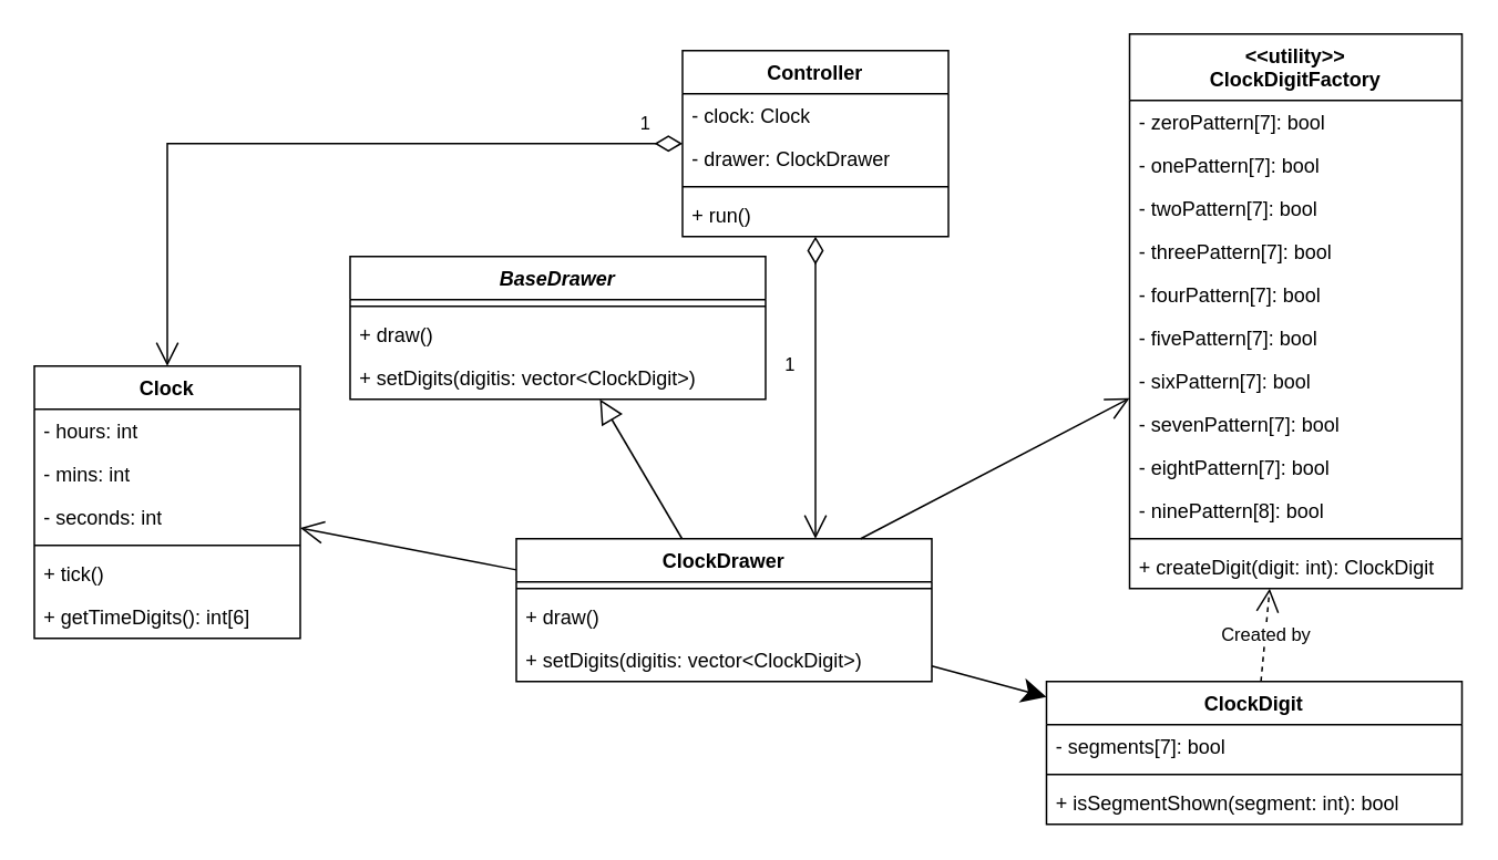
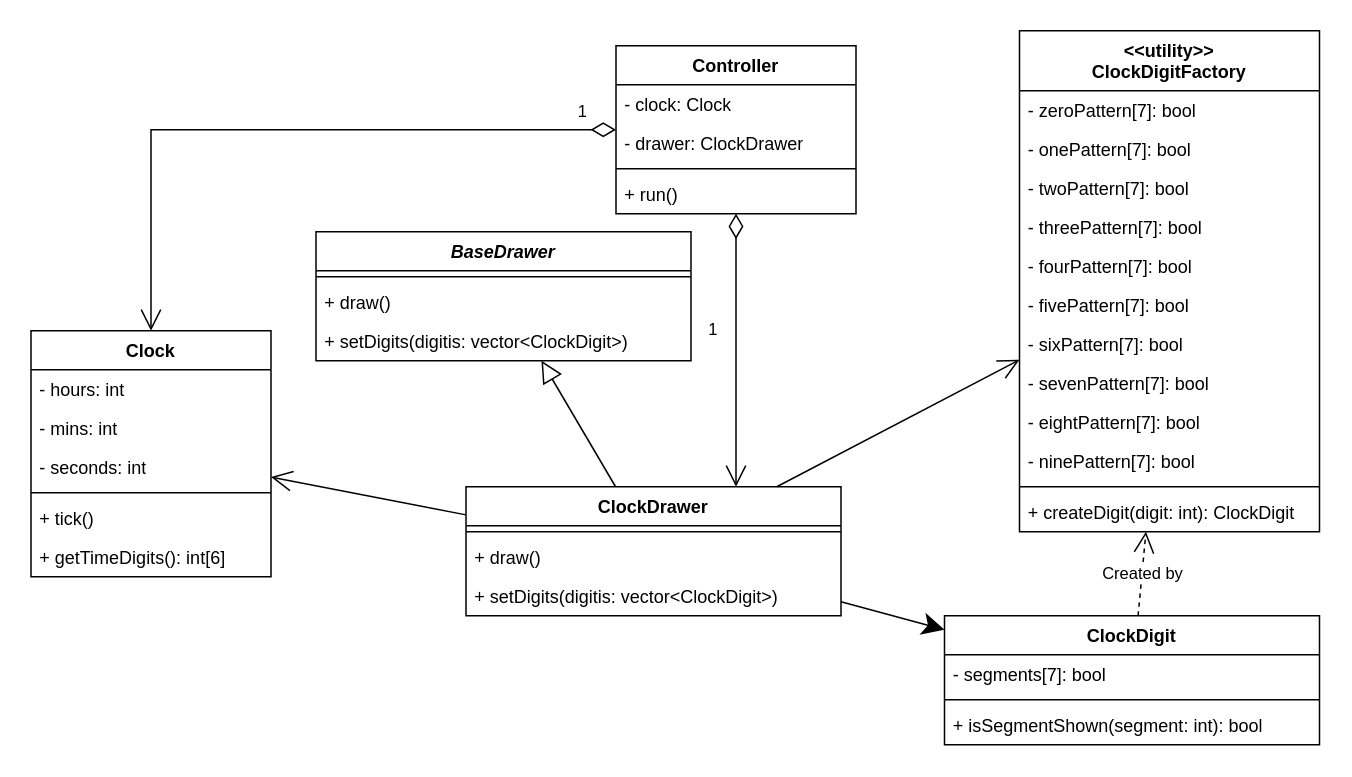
- <mxCell id="28" value="- ninePattern[8]: bool" style="text;strokeColor=none;fillColor=none;align=left;verticalAlign=top;spacingLeft=4;spacingRight=4;overflow=hidden;rotatable=0;points=[[0,0.5],[1,0.5]];portConstraint=eastwest;whiteSpace=wrap;html=1;" parent="18" vertex="1"><mxGeometry y="274" width="200" height="26" as="geometry" /></mxCell>
+ <mxCell id="28" value="- ninePattern[7]: bool" style="text;strokeColor=none;fillColor=none;align=left;verticalAlign=top;spacingLeft=4;spacingRight=4;overflow=hidden;rotatable=0;points=[[0,0.5],[1,0.5]];portConstraint=eastwest;whiteSpace=wrap;html=1;" parent="18" vertex="1"><mxGeometry y="274" width="200" height="26" as="geometry" /></mxCell>
